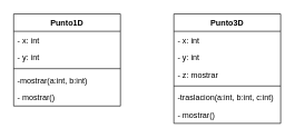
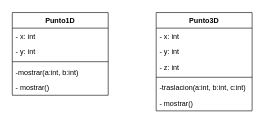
- <mxCell id="11" value="- z: mostrar" style="text;strokeColor=none;fillColor=none;align=left;verticalAlign=top;spacingLeft=4;spacingRight=4;overflow=hidden;rotatable=0;points=[[0,0.5],[1,0.5]];portConstraint=eastwest;" vertex="1" parent="8"><mxGeometry y="78" width="160" height="26" as="geometry" /></mxCell>
+ <mxCell id="11" value="- z: int" style="text;strokeColor=none;fillColor=none;align=left;verticalAlign=top;spacingLeft=4;spacingRight=4;overflow=hidden;rotatable=0;points=[[0,0.5],[1,0.5]];portConstraint=eastwest;" vertex="1" parent="8"><mxGeometry y="78" width="160" height="26" as="geometry" /></mxCell>
